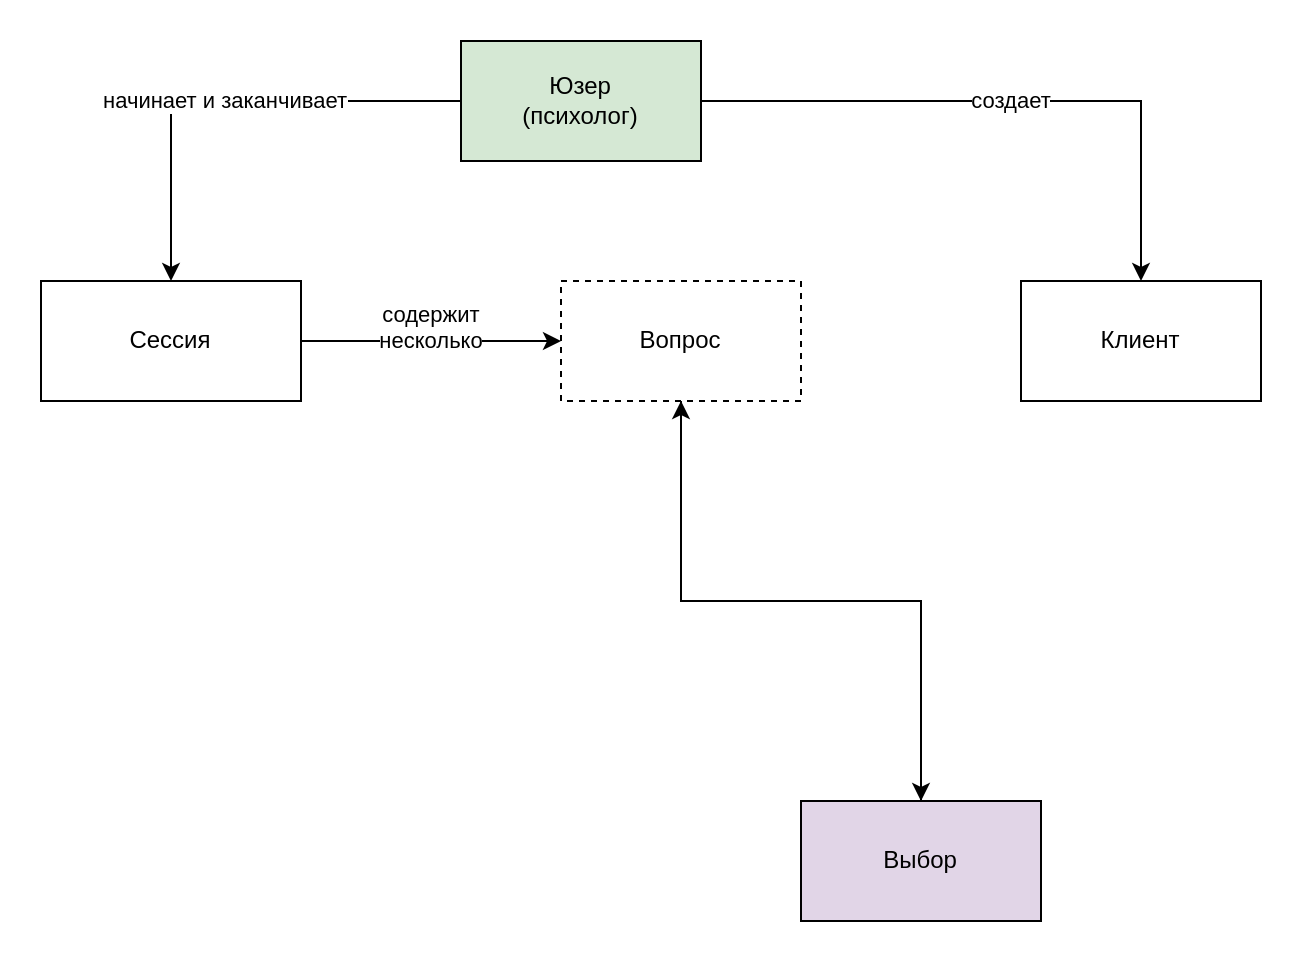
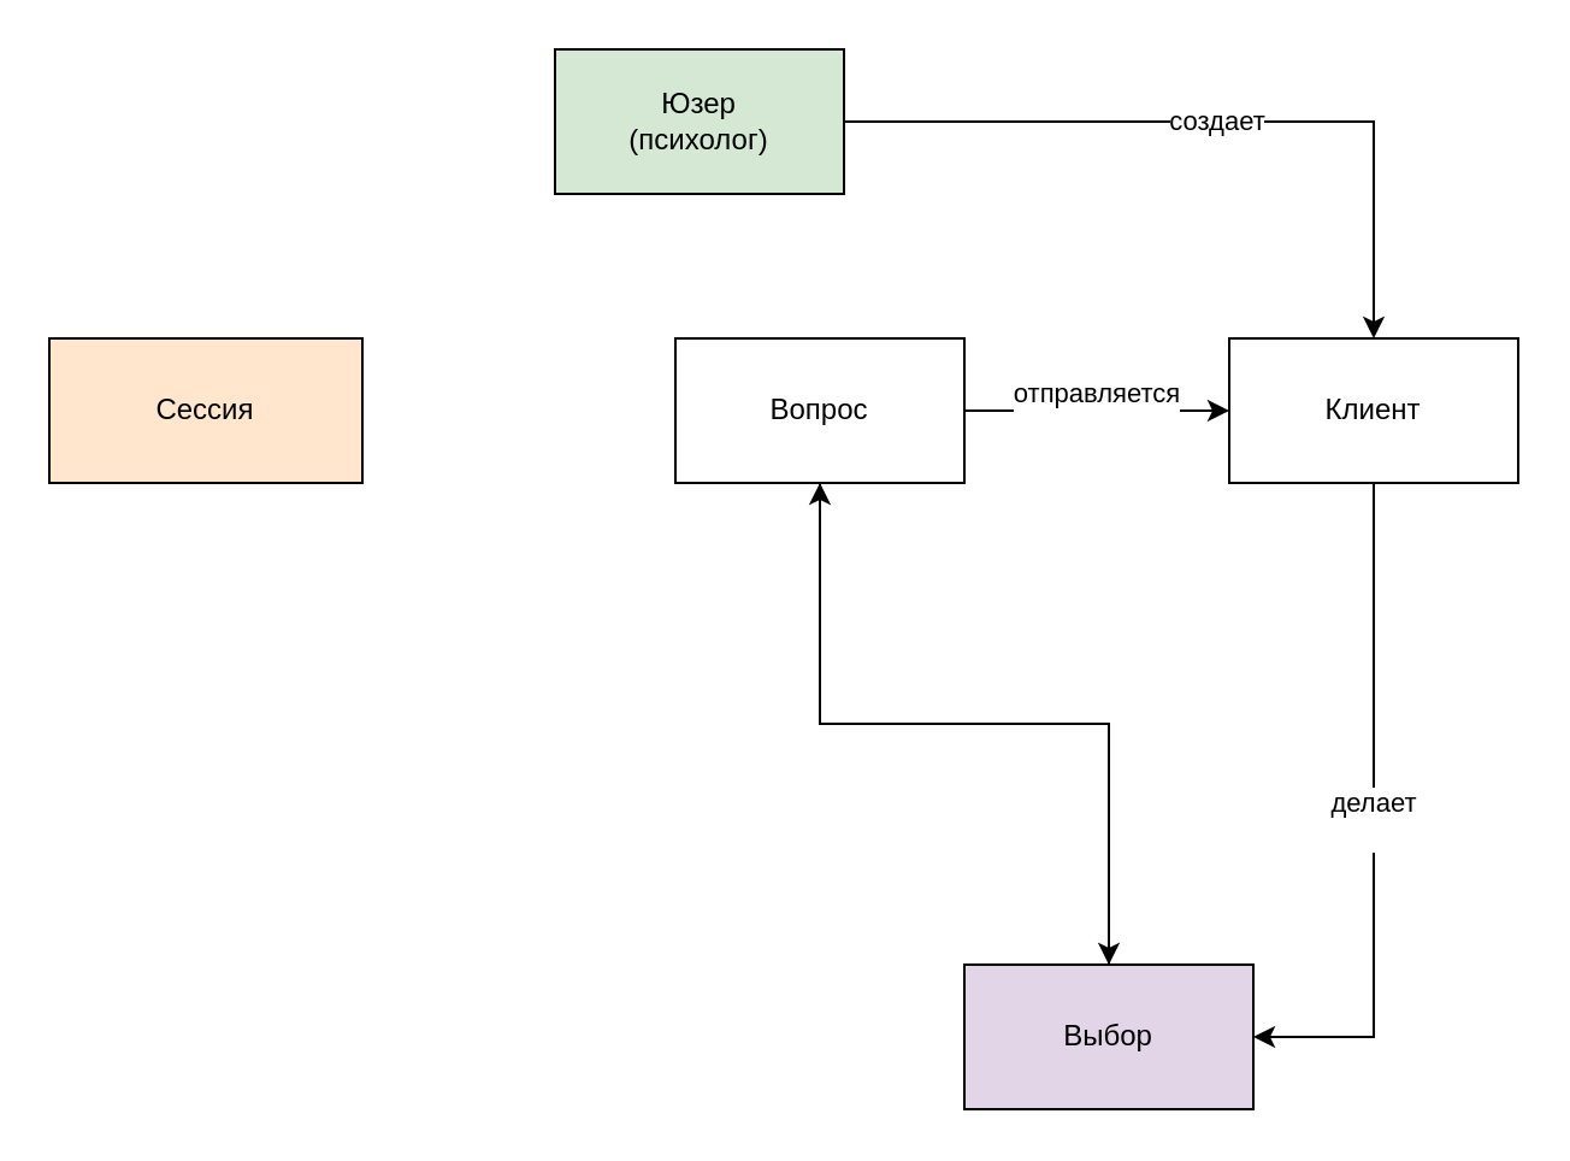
- <mxCell id="3" value="начинает и заканчивает" style="edgeStyle=orthogonalEdgeStyle;rounded=0;orthogonalLoop=1;jettySize=auto;html=1;exitX=0;exitY=0.5;exitDx=0;exitDy=0;entryX=0.5;entryY=0;entryDx=0;entryDy=0;" edge="1" parent="1" source="4" target="8"><mxGeometry relative="1" as="geometry" /></mxCell>
- <mxCell id="8" value="Сессия" style="rounded=0;whiteSpace=wrap;html=1;" vertex="1" parent="1"><mxGeometry x="20" y="140" width="130" height="60" as="geometry" /></mxCell>
+ <mxCell id="8" value="Сессия" style="rounded=0;whiteSpace=wrap;html=1;fillColor=#ffe6cc;" vertex="1" parent="1"><mxGeometry x="20" y="140" width="130" height="60" as="geometry" /></mxCell>
- <mxCell id="7" value="содержит&lt;div&gt;несколько&lt;/div&gt;&lt;div&gt;&lt;br&gt;&lt;/div&gt;" style="edgeStyle=orthogonalEdgeStyle;rounded=0;orthogonalLoop=1;jettySize=auto;html=1;entryX=0;entryY=0.5;entryDx=0;entryDy=0;" edge="1" parent="1" source="8" target="11"><mxGeometry x="0.004" relative="1" as="geometry"><mxPoint as="offset" /></mxGeometry></mxCell>
- <mxCell id="11" value="Вопрос" style="rounded=0;whiteSpace=wrap;html=1;dashed=1;" vertex="1" parent="1"><mxGeometry x="280" y="140" width="120" height="60" as="geometry" /></mxCell>
+ <mxCell id="11" value="Вопрос" style="rounded=0;whiteSpace=wrap;html=1;" vertex="1" parent="1"><mxGeometry x="280" y="140" width="120" height="60" as="geometry" /></mxCell>
+ <mxCell id="9" value="отправляется&lt;div&gt;&lt;br&gt;&lt;/div&gt;" style="edgeStyle=orthogonalEdgeStyle;rounded=0;orthogonalLoop=1;jettySize=auto;html=1;entryX=0;entryY=0.5;entryDx=0;entryDy=0;" edge="1" parent="1" source="11" target="6"><mxGeometry relative="1" as="geometry" /></mxCell>
+ <mxCell id="5" value="делает&lt;div&gt;&lt;br&gt;&lt;/div&gt;" style="edgeStyle=orthogonalEdgeStyle;rounded=0;orthogonalLoop=1;jettySize=auto;html=1;entryX=1;entryY=0.5;entryDx=0;entryDy=0;" edge="1" parent="1" source="6" target="13"><mxGeometry relative="1" as="geometry" /></mxCell>
